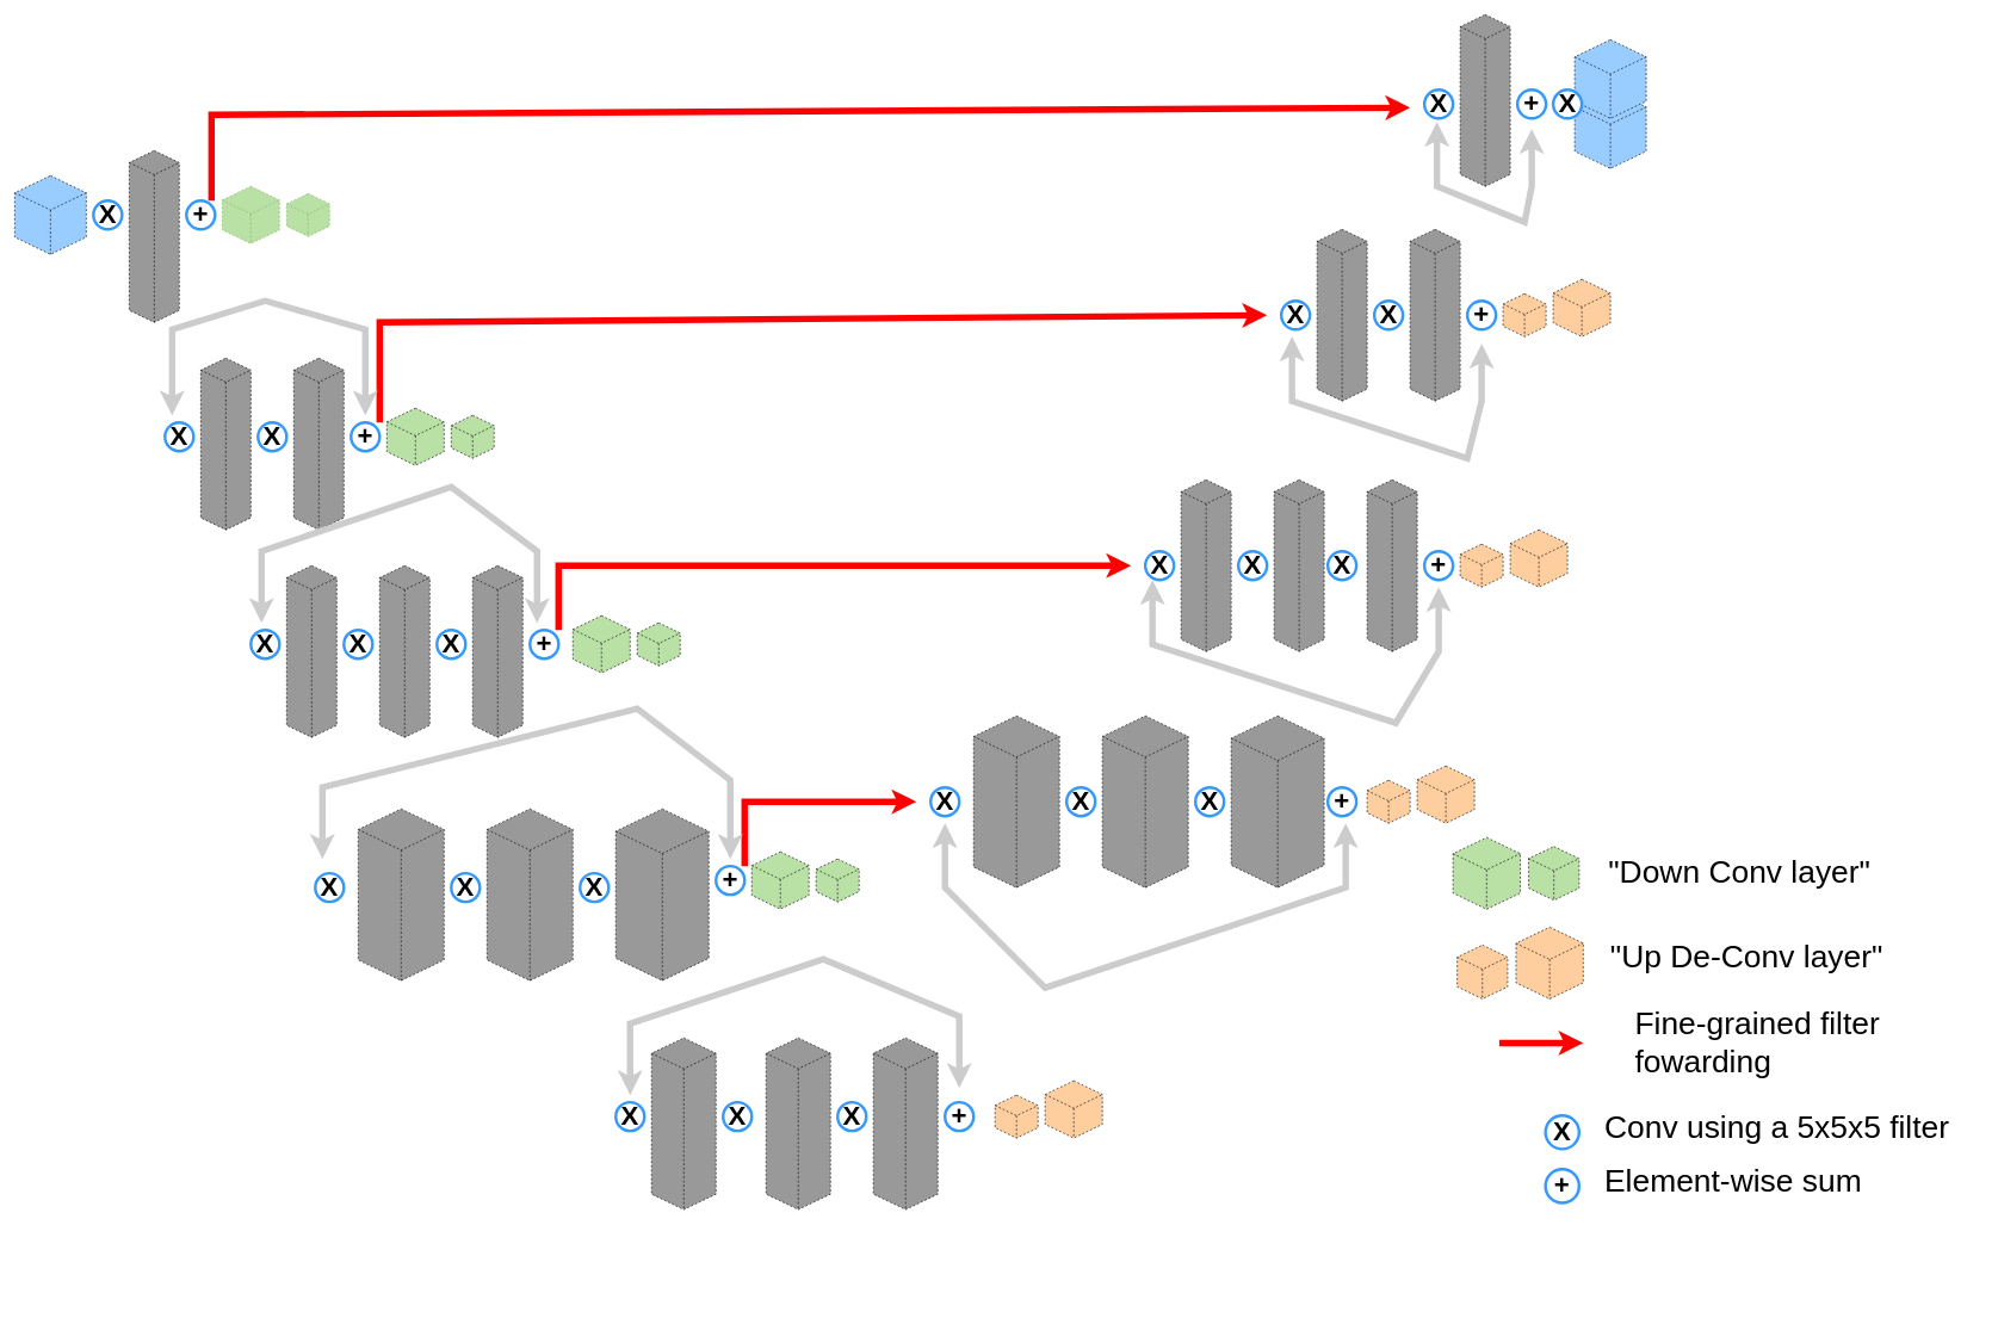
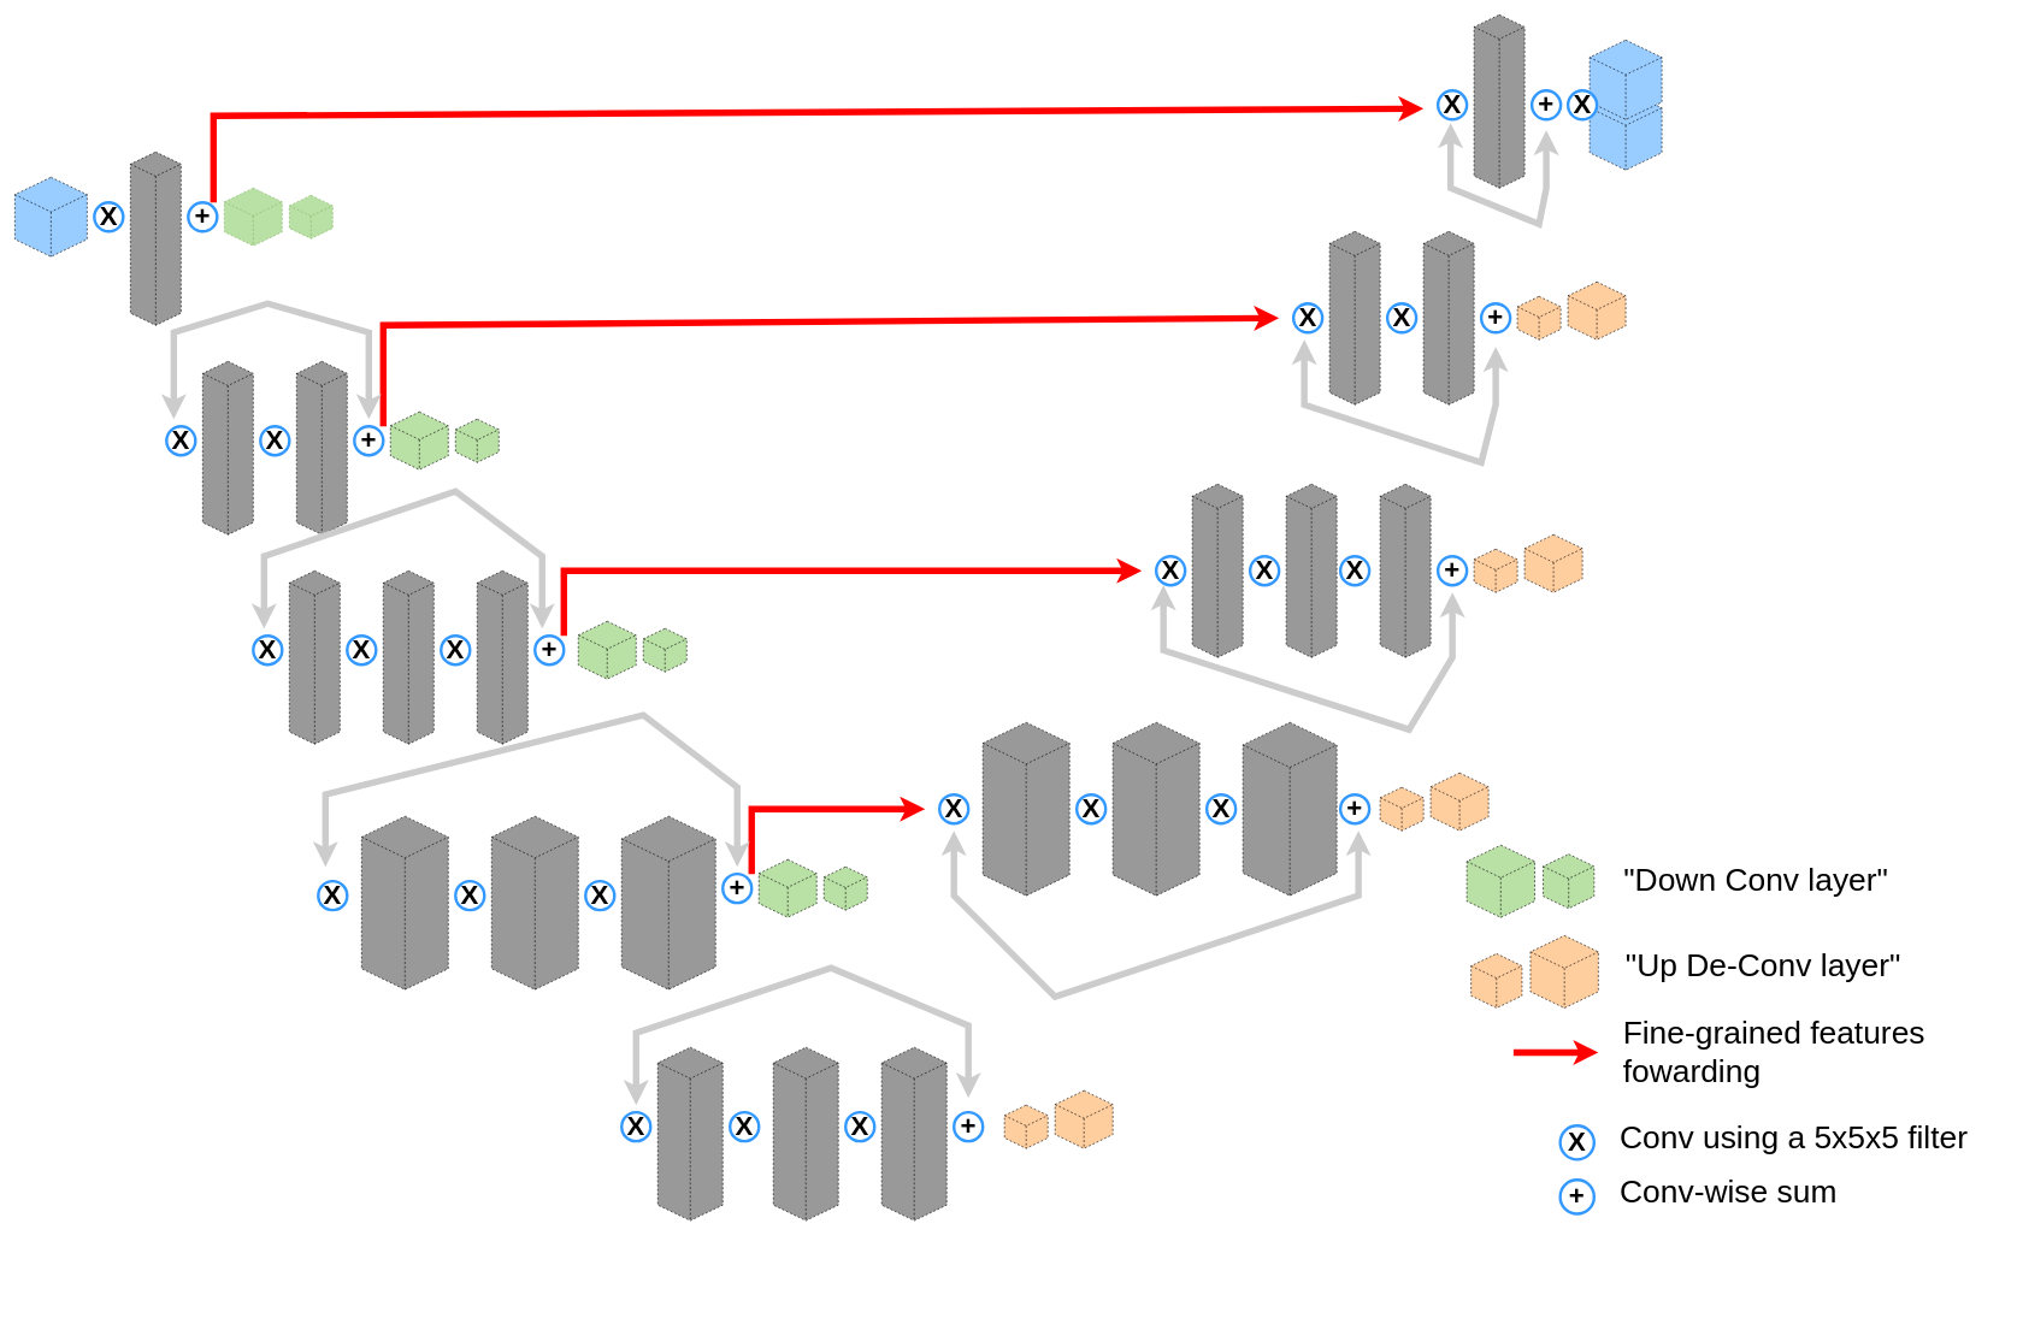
- <mxCell id="96" value="Fine-grained filter&lt;br style=&quot;font-size: 44px;&quot;&gt;&lt;div style=&quot;text-align: left; font-size: 44px;&quot;&gt;&lt;span style=&quot;font-size: 44px;&quot;&gt;fowarding&lt;/span&gt;&lt;/div&gt;" style="text;html=1;align=center;verticalAlign=middle;resizable=0;points=[];autosize=1;strokeColor=none;fillColor=none;fontSize=44;" parent="86" vertex="1"><mxGeometry x="210.0" y="231.322" width="430" height="110" as="geometry" /></mxCell>
+ <mxCell id="96" value="Fine-grained features&lt;br style=&quot;font-size: 44px;&quot;&gt;&lt;div style=&quot;text-align: left; font-size: 44px;&quot;&gt;&lt;span style=&quot;font-size: 44px;&quot;&gt;fowarding&lt;/span&gt;&lt;/div&gt;" style="text;html=1;align=center;verticalAlign=middle;resizable=0;points=[];autosize=1;strokeColor=none;fillColor=none;fontSize=44;" parent="86" vertex="1"><mxGeometry x="210.0" y="231.322" width="430" height="110" as="geometry" /></mxCell>
- <mxCell id="98" value="Element-wise sum" style="text;html=1;align=left;verticalAlign=middle;resizable=0;points=[];autosize=1;strokeColor=none;fillColor=none;fontSize=44;" parent="86" vertex="1"><mxGeometry x="210.0" y="450.599" width="370" height="60" as="geometry" /></mxCell>
+ <mxCell id="98" value="Conv-wise sum" style="text;html=1;align=left;verticalAlign=middle;resizable=0;points=[];autosize=1;strokeColor=none;fillColor=none;fontSize=44;" parent="86" vertex="1"><mxGeometry x="210.0" y="450.599" width="370" height="60" as="geometry" /></mxCell>
